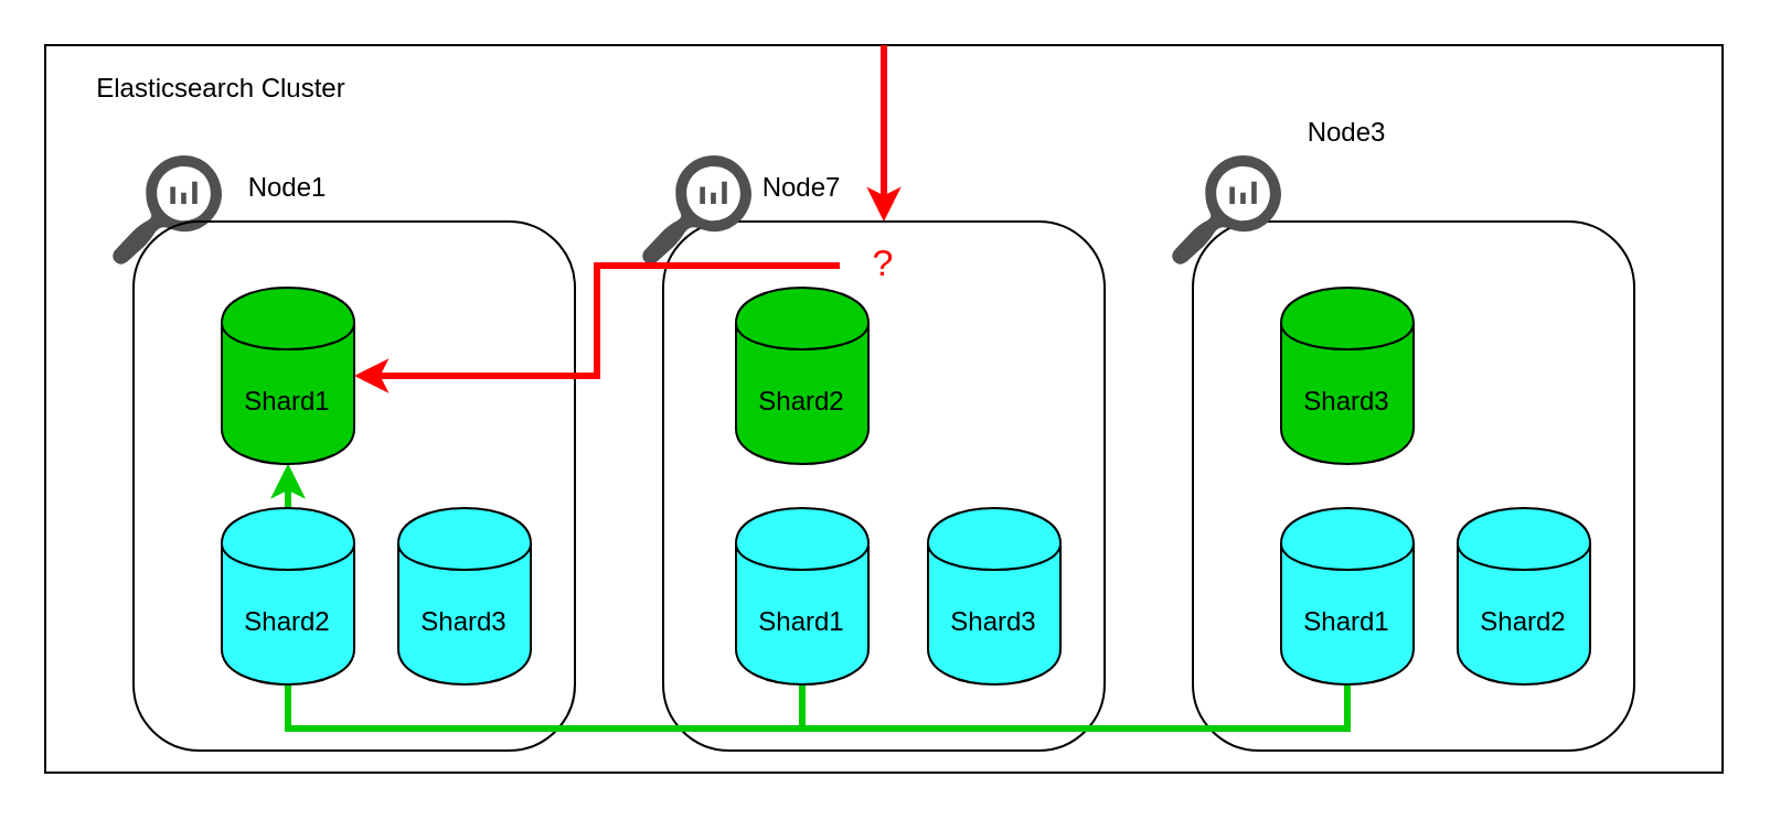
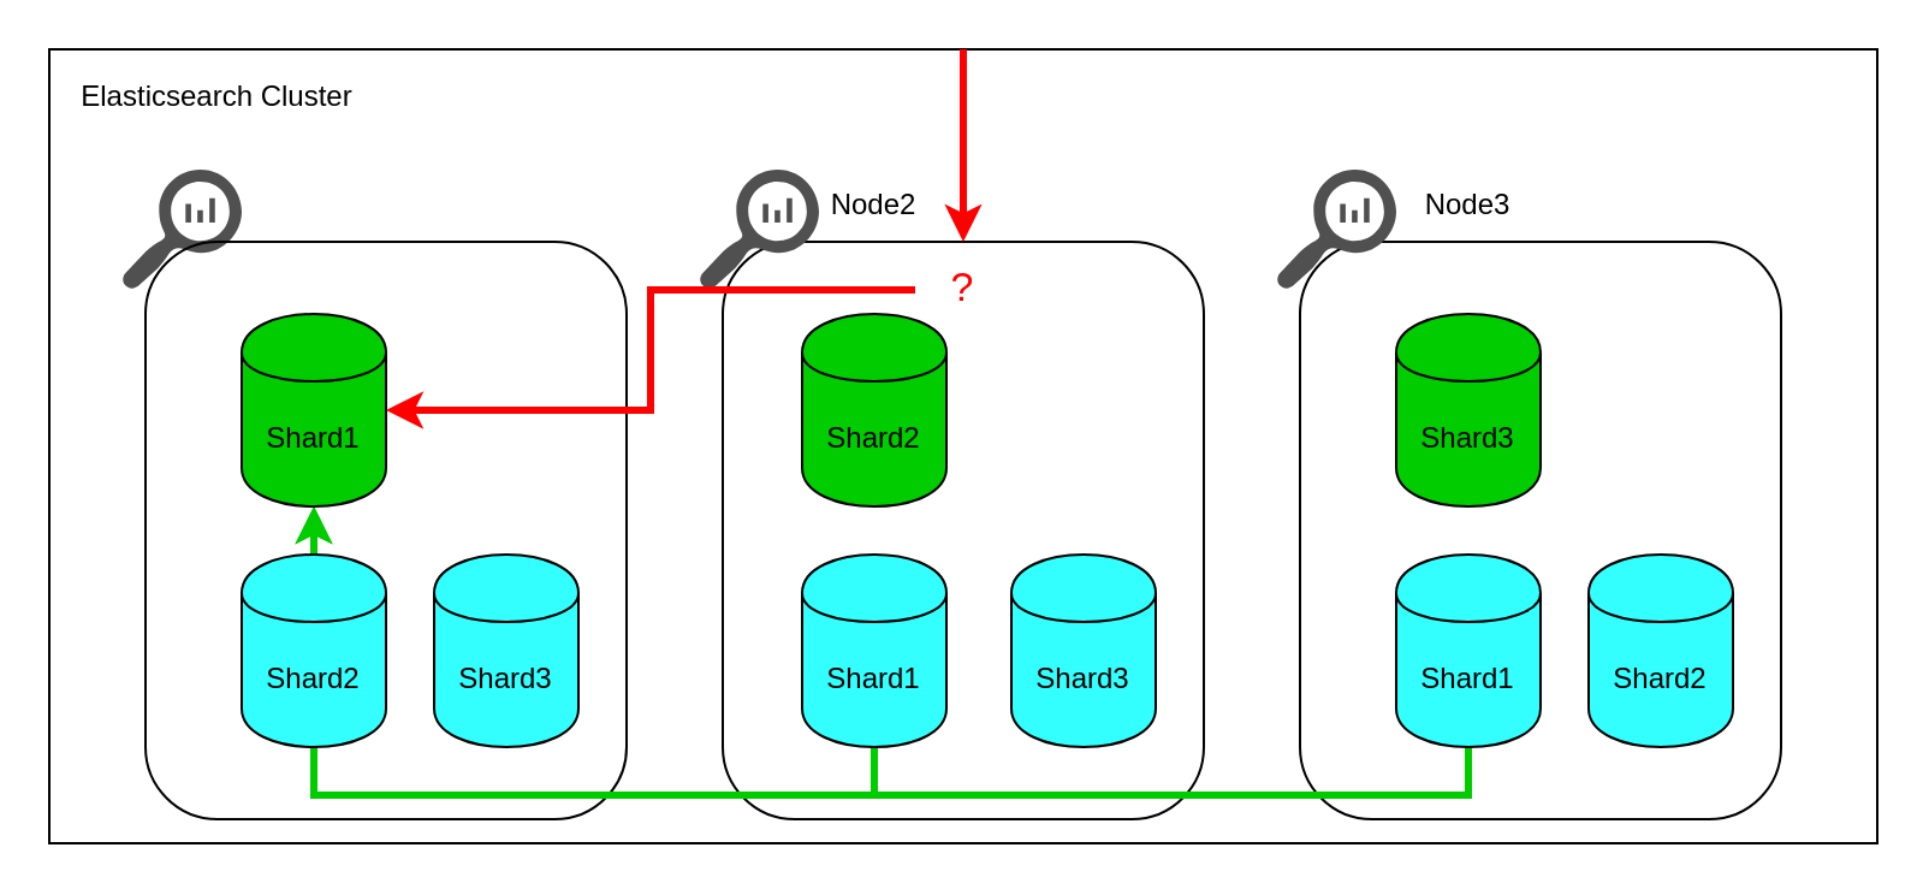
- <mxCell id="20" value="Elasticsearch Cluster" style="text;html=1;strokeColor=none;fillColor=none;align=center;verticalAlign=middle;whiteSpace=wrap;rounded=0;" parent="1" vertex="1"><mxGeometry x="40" y="30" width="120" height="20" as="geometry" /></mxCell>
+ <mxCell id="20" value="Elasticsearch Cluster" style="text;html=1;strokeColor=none;fillColor=none;align=center;verticalAlign=middle;whiteSpace=wrap;rounded=0;" parent="1" vertex="1"><mxGeometry x="30" y="30" width="120" height="20" as="geometry" /></mxCell>
- <mxCell id="23" value="Node3" style="text;html=1;strokeColor=none;fillColor=none;align=center;verticalAlign=middle;whiteSpace=wrap;rounded=0;" parent="1" vertex="1"><mxGeometry x="590" y="50" width="40" height="20" as="geometry" /></mxCell>
+ <mxCell id="23" value="Node3" style="text;html=1;strokeColor=none;fillColor=none;align=center;verticalAlign=middle;whiteSpace=wrap;rounded=0;" parent="1" vertex="1"><mxGeometry x="590" y="75" width="40" height="20" as="geometry" /></mxCell>
- <mxCell id="21" value="Node1" style="text;html=1;strokeColor=none;fillColor=none;align=center;verticalAlign=middle;whiteSpace=wrap;rounded=0;" parent="1" vertex="1"><mxGeometry x="110" y="75" width="40" height="20" as="geometry" /></mxCell>
- <mxCell id="22" value="Node7" style="text;html=1;strokeColor=none;fillColor=none;align=center;verticalAlign=middle;whiteSpace=wrap;rounded=0;" parent="1" vertex="1"><mxGeometry x="343" y="75" width="40" height="20" as="geometry" /></mxCell>
+ <mxCell id="22" value="Node2" style="text;html=1;strokeColor=none;fillColor=none;align=center;verticalAlign=middle;whiteSpace=wrap;rounded=0;" parent="1" vertex="1"><mxGeometry x="343" y="75" width="40" height="20" as="geometry" /></mxCell>
